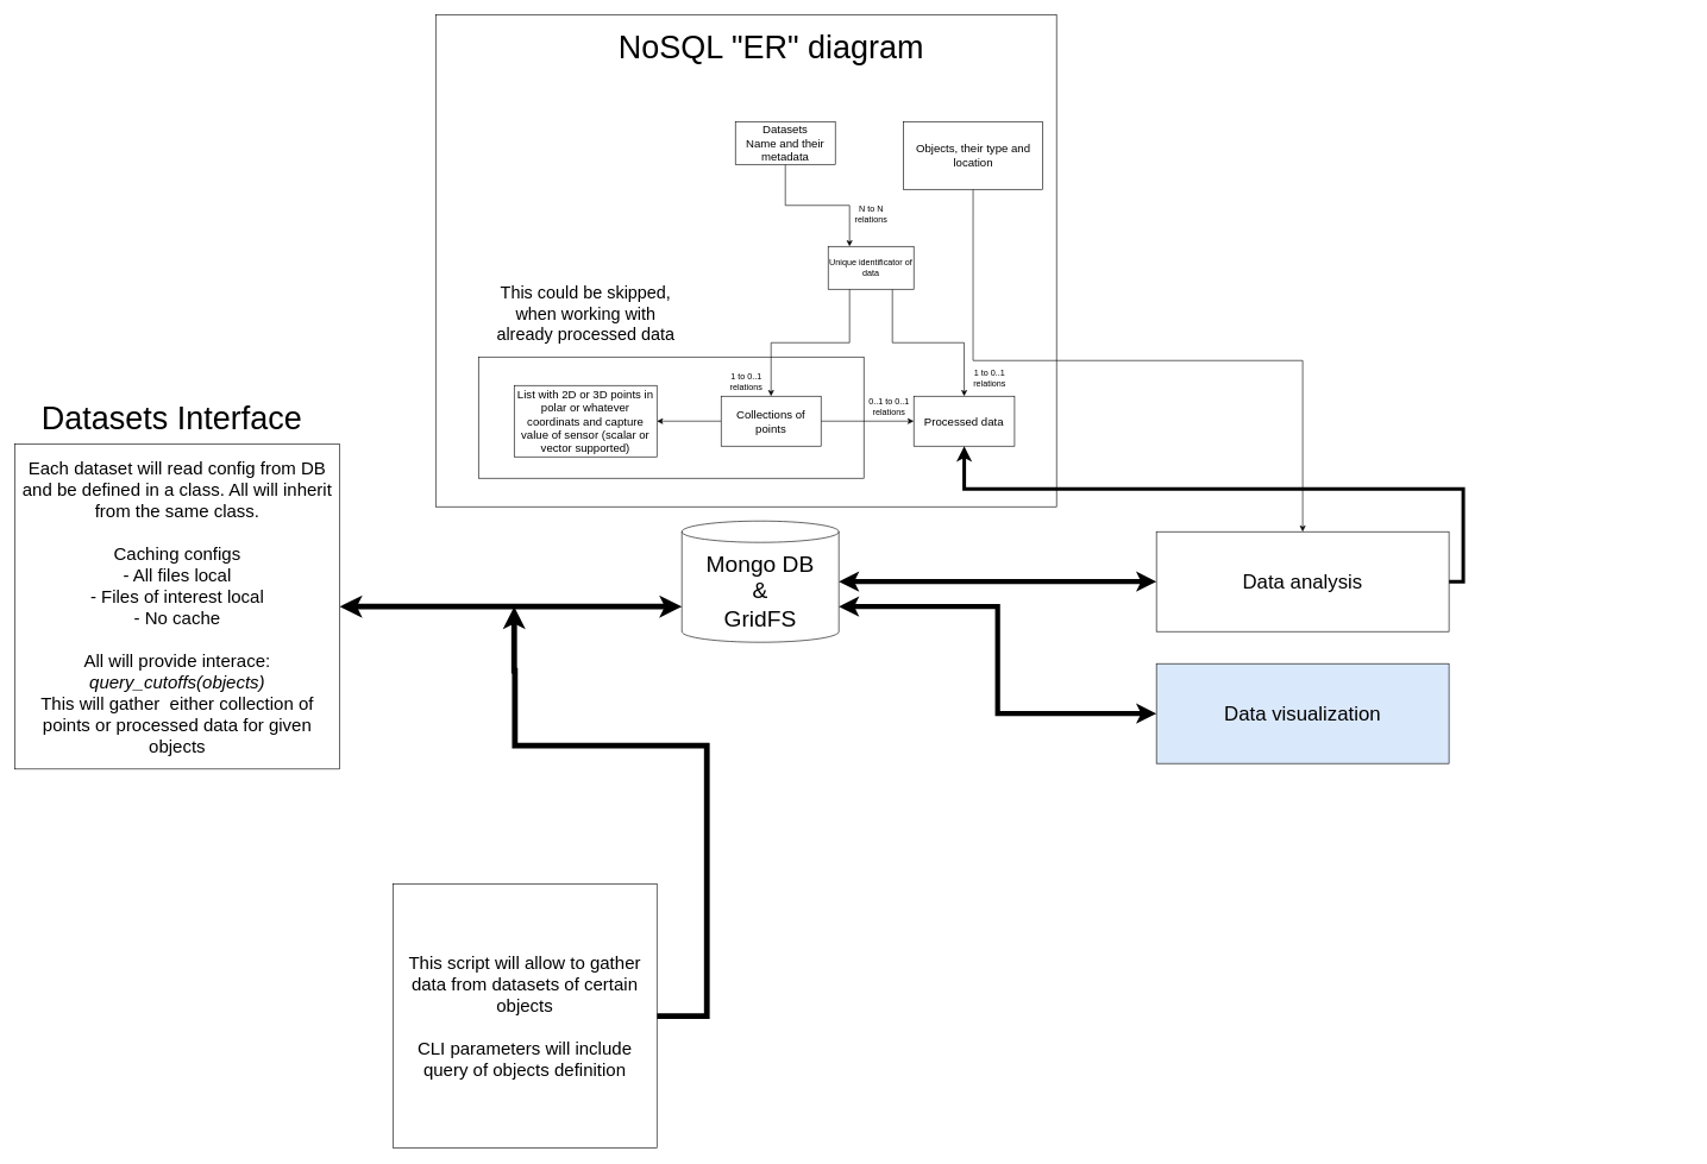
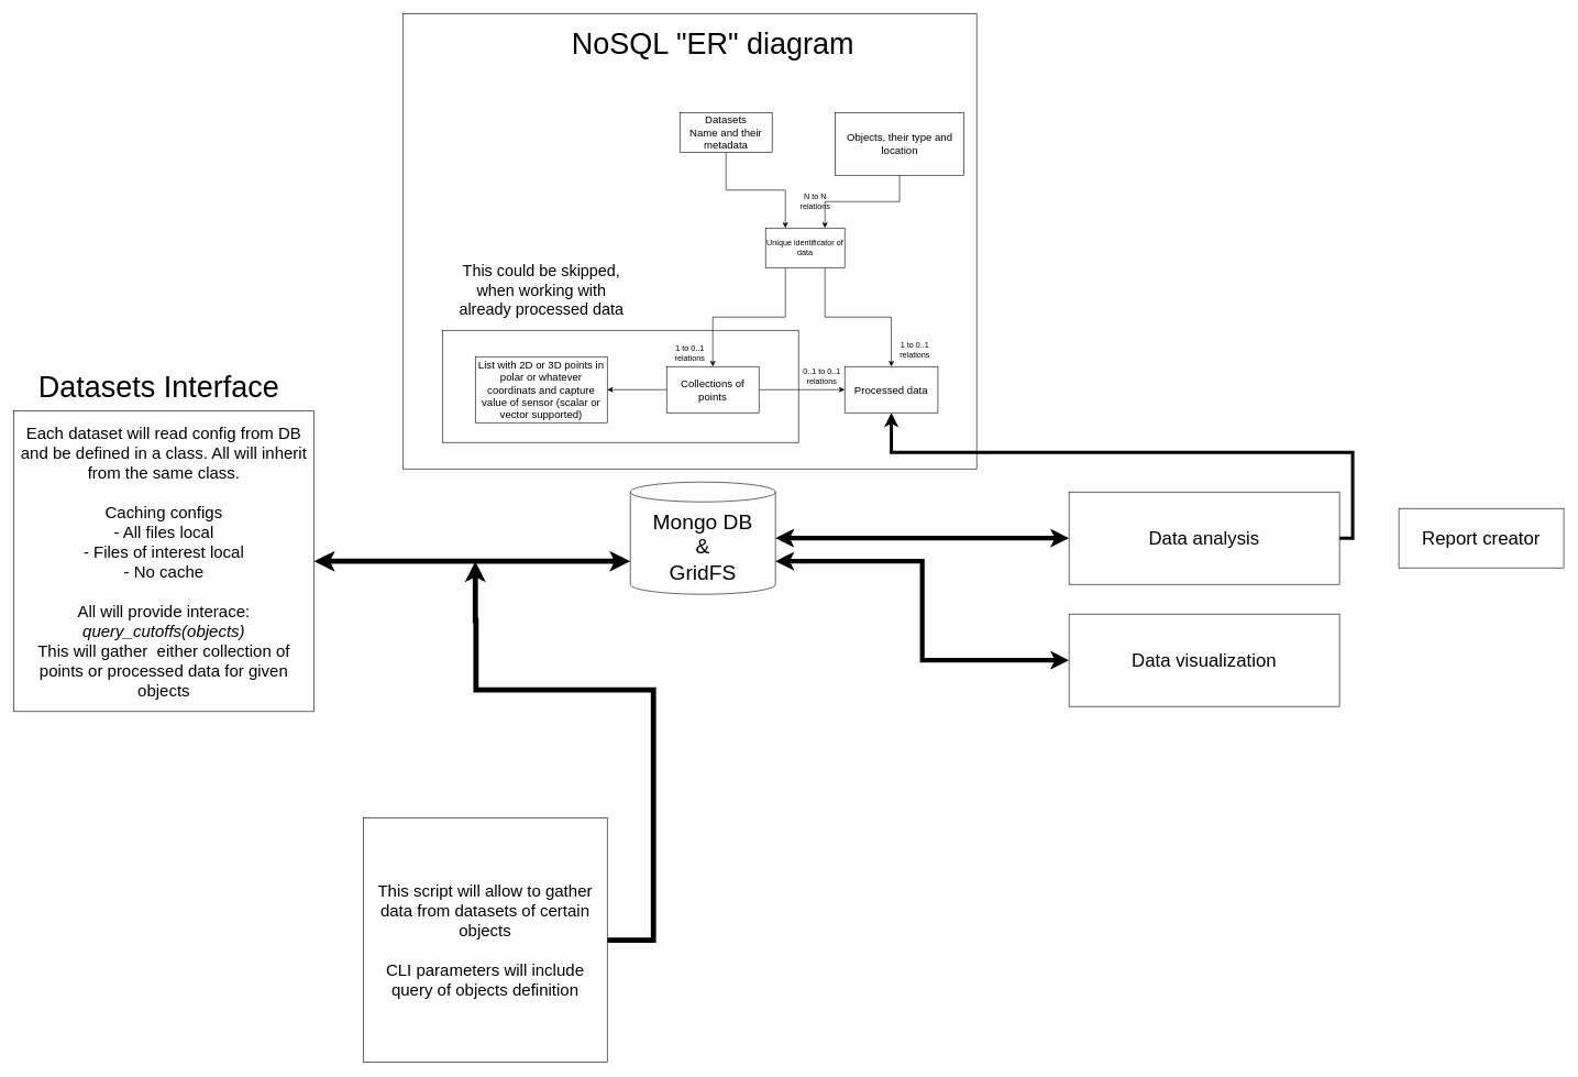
- <mxCell id="20" value="N to N&lt;br&gt;relations" style="text;html=1;align=center;verticalAlign=middle;resizable=0;points=[];autosize=1;strokeColor=none;fillColor=none;" vertex="1" parent="2"><mxGeometry x="575" y="260" width="70" height="40" as="geometry" /></mxCell>
+ <mxCell id="20" value="N to N&lt;br&gt;relations" style="text;html=1;align=center;verticalAlign=middle;resizable=0;points=[];autosize=1;strokeColor=none;fillColor=none;" vertex="1" parent="2"><mxGeometry x="590" y="265" width="70" height="40" as="geometry" /></mxCell>
- <mxCell id="5" style="edgeStyle=orthogonalEdgeStyle;rounded=0;orthogonalLoop=1;jettySize=auto;html=1;exitX=0.5;exitY=1;exitDx=0;exitDy=0;" edge="1" parent="2" source="6" target="33"><mxGeometry relative="1" as="geometry" /></mxCell>
+ <mxCell id="5" style="edgeStyle=orthogonalEdgeStyle;rounded=0;orthogonalLoop=1;jettySize=auto;html=1;exitX=0.5;exitY=1;exitDx=0;exitDy=0;entryX=0.75;entryY=0;entryDx=0;entryDy=0;" edge="1" parent="2" source="6" target="19"><mxGeometry relative="1" as="geometry" /></mxCell>
+ <mxCell id="35" value="&lt;span style=&quot;font-size: 28px;&quot;&gt;Report creator&lt;/span&gt;" style="rounded=0;whiteSpace=wrap;html=1;" vertex="1" parent="1"><mxGeometry x="2120" y="770" width="250" height="90" as="geometry" /></mxCell>
- <mxCell id="34" value="&lt;span style=&quot;font-size: 28px;&quot;&gt;Data visualization&lt;/span&gt;" style="rounded=0;whiteSpace=wrap;html=1;fillColor=#dae8fc;" vertex="1" parent="1"><mxGeometry x="1620" y="930" width="410" height="140" as="geometry" /></mxCell>
+ <mxCell id="34" value="&lt;span style=&quot;font-size: 28px;&quot;&gt;Data visualization&lt;/span&gt;" style="rounded=0;whiteSpace=wrap;html=1;" vertex="1" parent="1"><mxGeometry x="1620" y="930" width="410" height="140" as="geometry" /></mxCell>
